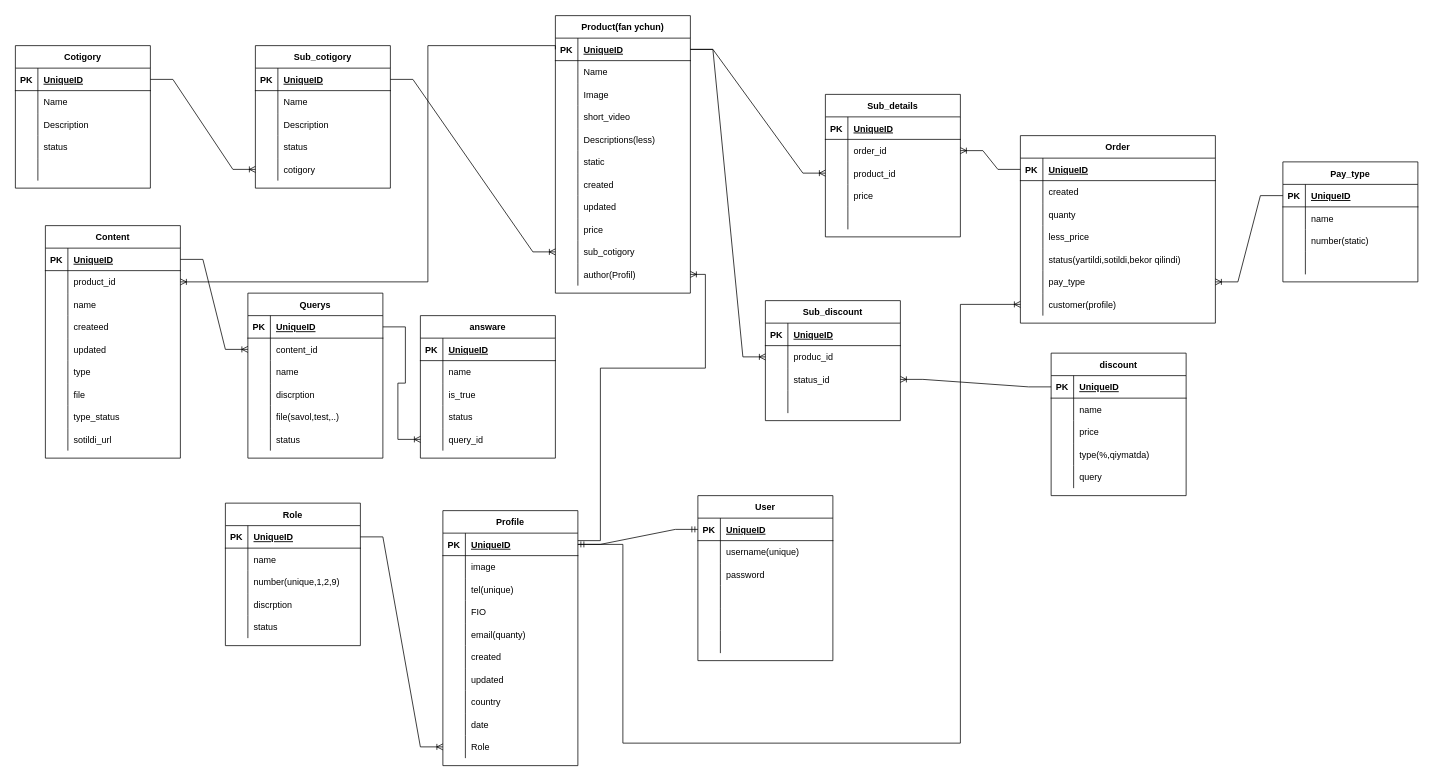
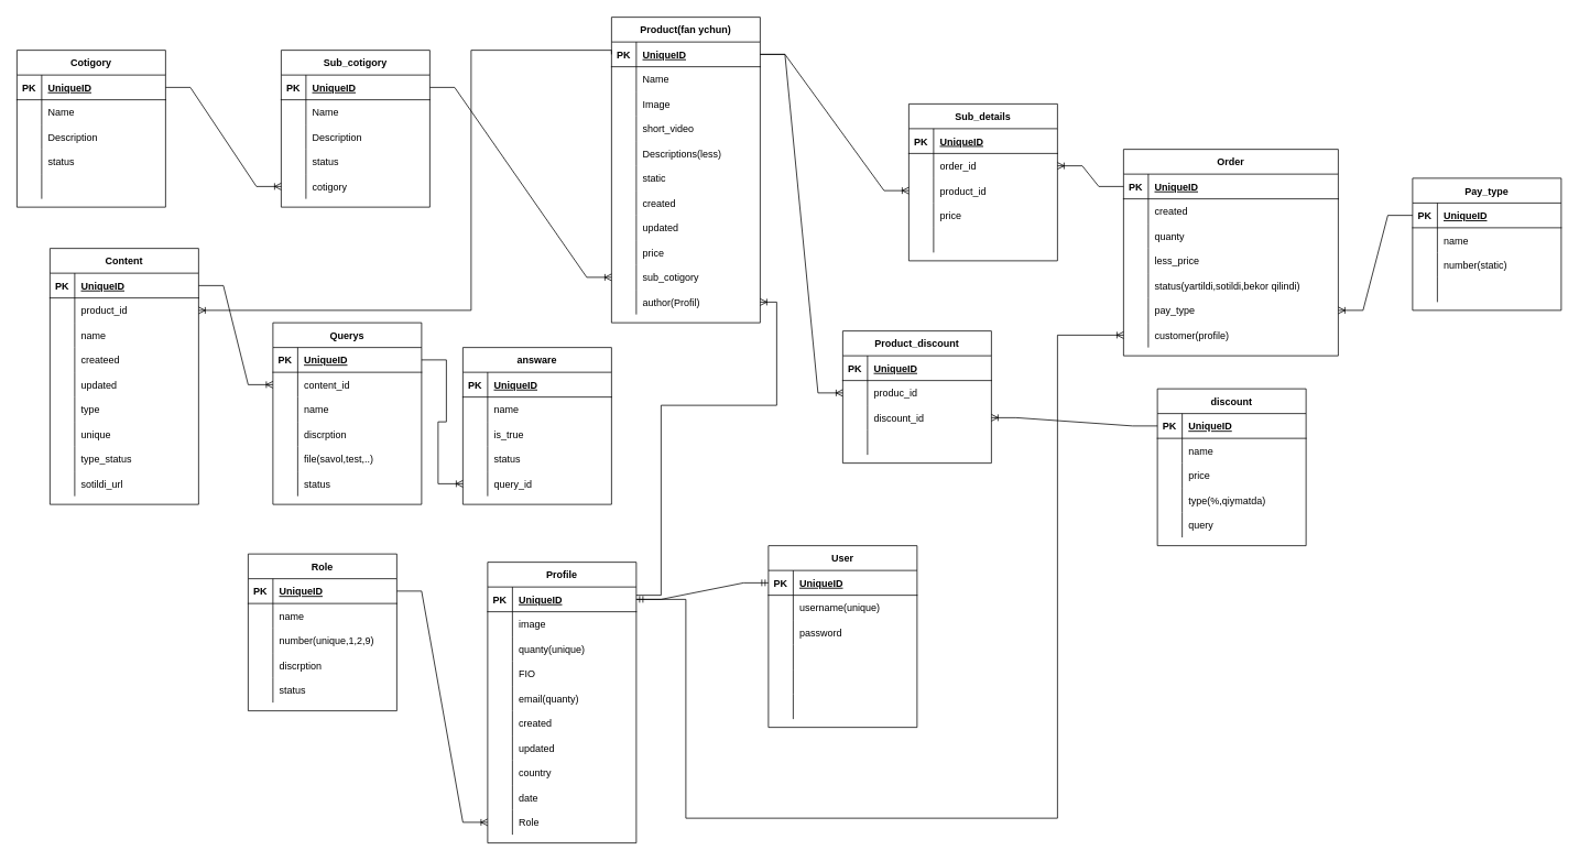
- <mxCell id="245" value="Sub_discount" style="shape=table;startSize=30;container=1;collapsible=1;childLayout=tableLayout;fixedRows=1;rowLines=0;fontStyle=1;align=center;resizeLast=1;" parent="1" vertex="1"><mxGeometry x="1020" y="400" width="180" height="160" as="geometry" /></mxCell>
+ <mxCell id="245" value="Product_discount" style="shape=table;startSize=30;container=1;collapsible=1;childLayout=tableLayout;fixedRows=1;rowLines=0;fontStyle=1;align=center;resizeLast=1;" parent="1" vertex="1"><mxGeometry x="1020" y="400" width="180" height="160" as="geometry" /></mxCell>
- <mxCell id="254" value="status_id" style="shape=partialRectangle;connectable=0;fillColor=none;top=0;left=0;bottom=0;right=0;align=left;spacingLeft=6;overflow=hidden;" parent="252" vertex="1"><mxGeometry x="30" width="150" height="30" as="geometry"><mxRectangle width="150" height="30" as="alternateBounds" /></mxGeometry></mxCell>
+ <mxCell id="254" value="discount_id" style="shape=partialRectangle;connectable=0;fillColor=none;top=0;left=0;bottom=0;right=0;align=left;spacingLeft=6;overflow=hidden;" parent="252" vertex="1"><mxGeometry x="30" width="150" height="30" as="geometry"><mxRectangle width="150" height="30" as="alternateBounds" /></mxGeometry></mxCell>
- <mxCell id="91" value="file" style="shape=partialRectangle;connectable=0;fillColor=none;top=0;left=0;bottom=0;right=0;align=left;spacingLeft=6;overflow=hidden;" parent="89" vertex="1"><mxGeometry x="30" width="150" height="30" as="geometry"><mxRectangle width="150" height="30" as="alternateBounds" /></mxGeometry></mxCell>
+ <mxCell id="91" value="unique" style="shape=partialRectangle;connectable=0;fillColor=none;top=0;left=0;bottom=0;right=0;align=left;spacingLeft=6;overflow=hidden;" parent="89" vertex="1"><mxGeometry x="30" width="150" height="30" as="geometry"><mxRectangle width="150" height="30" as="alternateBounds" /></mxGeometry></mxCell>
- <mxCell id="161" value="tel(unique)" style="shape=partialRectangle;connectable=0;fillColor=none;top=0;left=0;bottom=0;right=0;align=left;spacingLeft=6;overflow=hidden;" parent="159" vertex="1"><mxGeometry x="30" width="150" height="30" as="geometry"><mxRectangle width="150" height="30" as="alternateBounds" /></mxGeometry></mxCell>
+ <mxCell id="161" value="quanty(unique)" style="shape=partialRectangle;connectable=0;fillColor=none;top=0;left=0;bottom=0;right=0;align=left;spacingLeft=6;overflow=hidden;" parent="159" vertex="1"><mxGeometry x="30" width="150" height="30" as="geometry"><mxRectangle width="150" height="30" as="alternateBounds" /></mxGeometry></mxCell>
